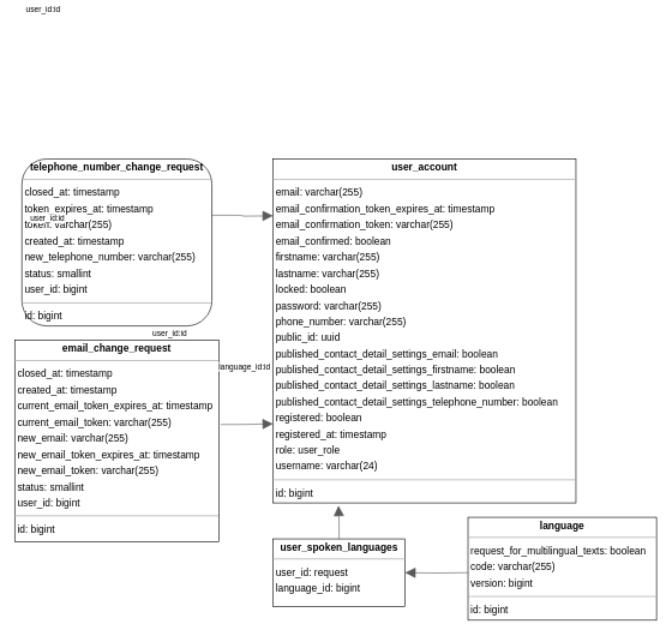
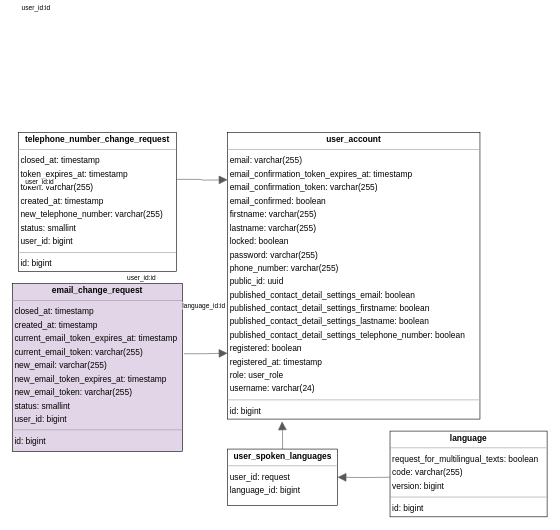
- <mxCell id="4" value="&lt;p style=&quot;margin:0px;margin-top:4px;text-align:center;&quot;&gt;&lt;b&gt;telephone_number_change_request&lt;/b&gt;&lt;/p&gt;&lt;hr size=&quot;1&quot;/&gt;&lt;p style=&quot;margin:0 0 0 4px;line-height:1.6;&quot;&gt; closed_at: timestamp&lt;br/&gt; token_expires_at: timestamp&lt;br/&gt; token: varchar(255)&lt;br/&gt; created_at: timestamp&lt;br/&gt; new_telephone_number: varchar(255)&lt;br/&gt; status: smallint&lt;br/&gt; user_id: bigint&lt;/p&gt;&lt;hr size=&quot;1&quot;/&gt;&lt;p style=&quot;margin:0 0 0 4px;line-height:1.6;&quot;&gt; id: bigint&lt;/p&gt;" style="verticalAlign=top;align=left;overflow=fill;fontSize=14;fontFamily=Helvetica;html=1;shadow=0;comic=0;labelBackgroundColor=none;strokeWidth=1;rounded=1;" parent="1" vertex="1"><mxGeometry x="30" y="20" width="264" height="232" as="geometry" /></mxCell>
+ <mxCell id="4" value="&lt;p style=&quot;margin:0px;margin-top:4px;text-align:center;&quot;&gt;&lt;b&gt;telephone_number_change_request&lt;/b&gt;&lt;/p&gt;&lt;hr size=&quot;1&quot;/&gt;&lt;p style=&quot;margin:0 0 0 4px;line-height:1.6;&quot;&gt; closed_at: timestamp&lt;br/&gt; token_expires_at: timestamp&lt;br/&gt; token: varchar(255)&lt;br/&gt; created_at: timestamp&lt;br/&gt; new_telephone_number: varchar(255)&lt;br/&gt; status: smallint&lt;br/&gt; user_id: bigint&lt;/p&gt;&lt;hr size=&quot;1&quot;/&gt;&lt;p style=&quot;margin:0 0 0 4px;line-height:1.6;&quot;&gt; id: bigint&lt;/p&gt;" style="verticalAlign=top;align=left;overflow=fill;fontSize=14;fontFamily=Helvetica;html=1;rounded=0;shadow=0;comic=0;labelBackgroundColor=none;strokeWidth=1;" parent="1" vertex="1"><mxGeometry x="30" y="20" width="264" height="232" as="geometry" /></mxCell>
- <mxCell id="2" value="&lt;p style=&quot;margin:0px;margin-top:4px;text-align:center;&quot;&gt;&lt;b&gt;email_change_request&lt;/b&gt;&lt;/p&gt;&lt;hr size=&quot;1&quot;/&gt;&lt;p style=&quot;margin:0 0 0 4px;line-height:1.6;&quot;&gt; closed_at: timestamp&lt;br/&gt; created_at: timestamp&lt;br/&gt; current_email_token_expires_at: timestamp&lt;br/&gt; current_email_token: varchar(255)&lt;br/&gt; new_email: varchar(255)&lt;br/&gt; new_email_token_expires_at: timestamp&lt;br/&gt; new_email_token: varchar(255)&lt;br/&gt; status: smallint&lt;br/&gt; user_id: bigint&lt;/p&gt;&lt;hr size=&quot;1&quot;/&gt;&lt;p style=&quot;margin:0 0 0 4px;line-height:1.6;&quot;&gt; id: bigint&lt;/p&gt;" style="verticalAlign=top;align=left;overflow=fill;fontSize=14;fontFamily=Helvetica;html=1;rounded=0;shadow=0;comic=0;labelBackgroundColor=none;strokeWidth=1;" parent="1" vertex="1"><mxGeometry x="20" y="272" width="284" height="280" as="geometry" /></mxCell>
+ <mxCell id="2" value="&lt;p style=&quot;margin:0px;margin-top:4px;text-align:center;&quot;&gt;&lt;b&gt;email_change_request&lt;/b&gt;&lt;/p&gt;&lt;hr size=&quot;1&quot;/&gt;&lt;p style=&quot;margin:0 0 0 4px;line-height:1.6;&quot;&gt; closed_at: timestamp&lt;br/&gt; created_at: timestamp&lt;br/&gt; current_email_token_expires_at: timestamp&lt;br/&gt; current_email_token: varchar(255)&lt;br/&gt; new_email: varchar(255)&lt;br/&gt; new_email_token_expires_at: timestamp&lt;br/&gt; new_email_token: varchar(255)&lt;br/&gt; status: smallint&lt;br/&gt; user_id: bigint&lt;/p&gt;&lt;hr size=&quot;1&quot;/&gt;&lt;p style=&quot;margin:0 0 0 4px;line-height:1.6;&quot;&gt; id: bigint&lt;/p&gt;" style="verticalAlign=top;align=left;overflow=fill;fontSize=14;fontFamily=Helvetica;html=1;rounded=0;shadow=0;comic=0;labelBackgroundColor=none;strokeWidth=1;fillColor=#e1d5e7;" parent="1" vertex="1"><mxGeometry x="20" y="272" width="284" height="280" as="geometry" /></mxCell>
